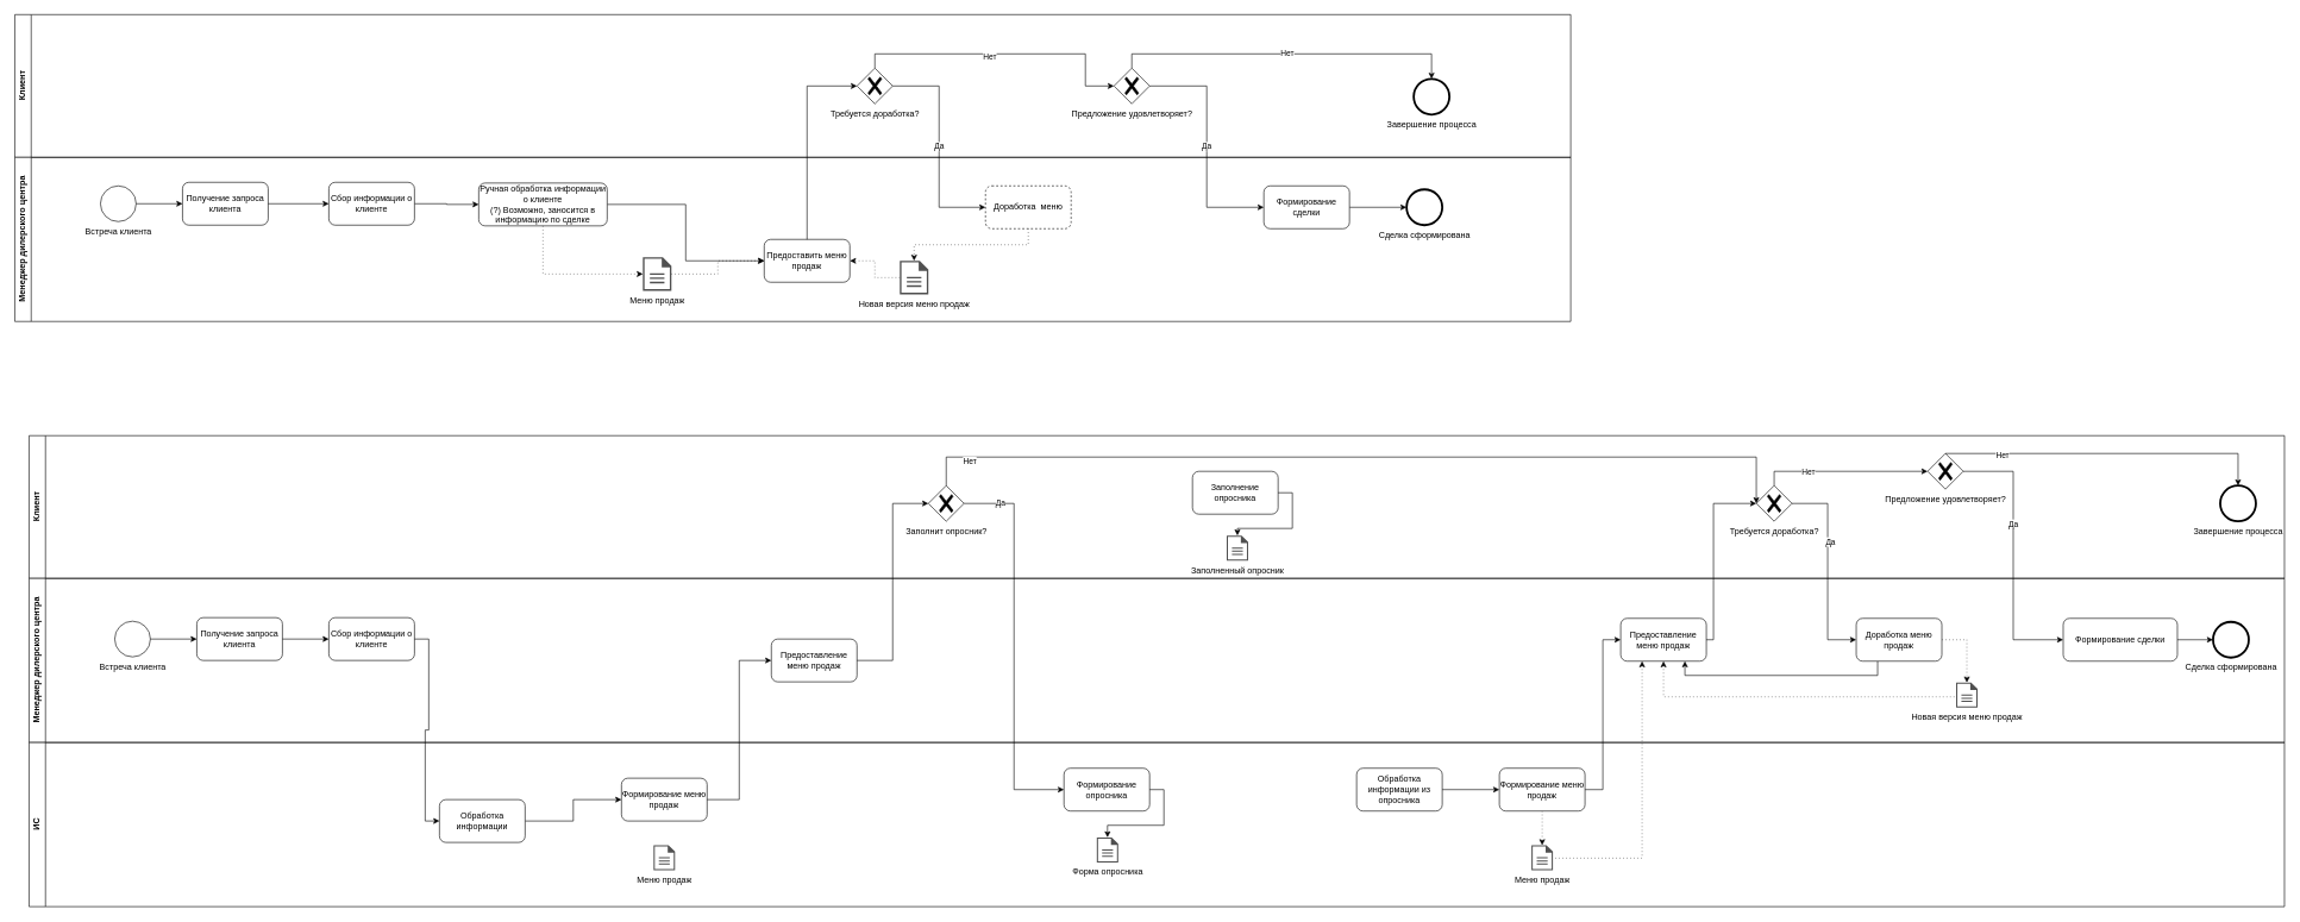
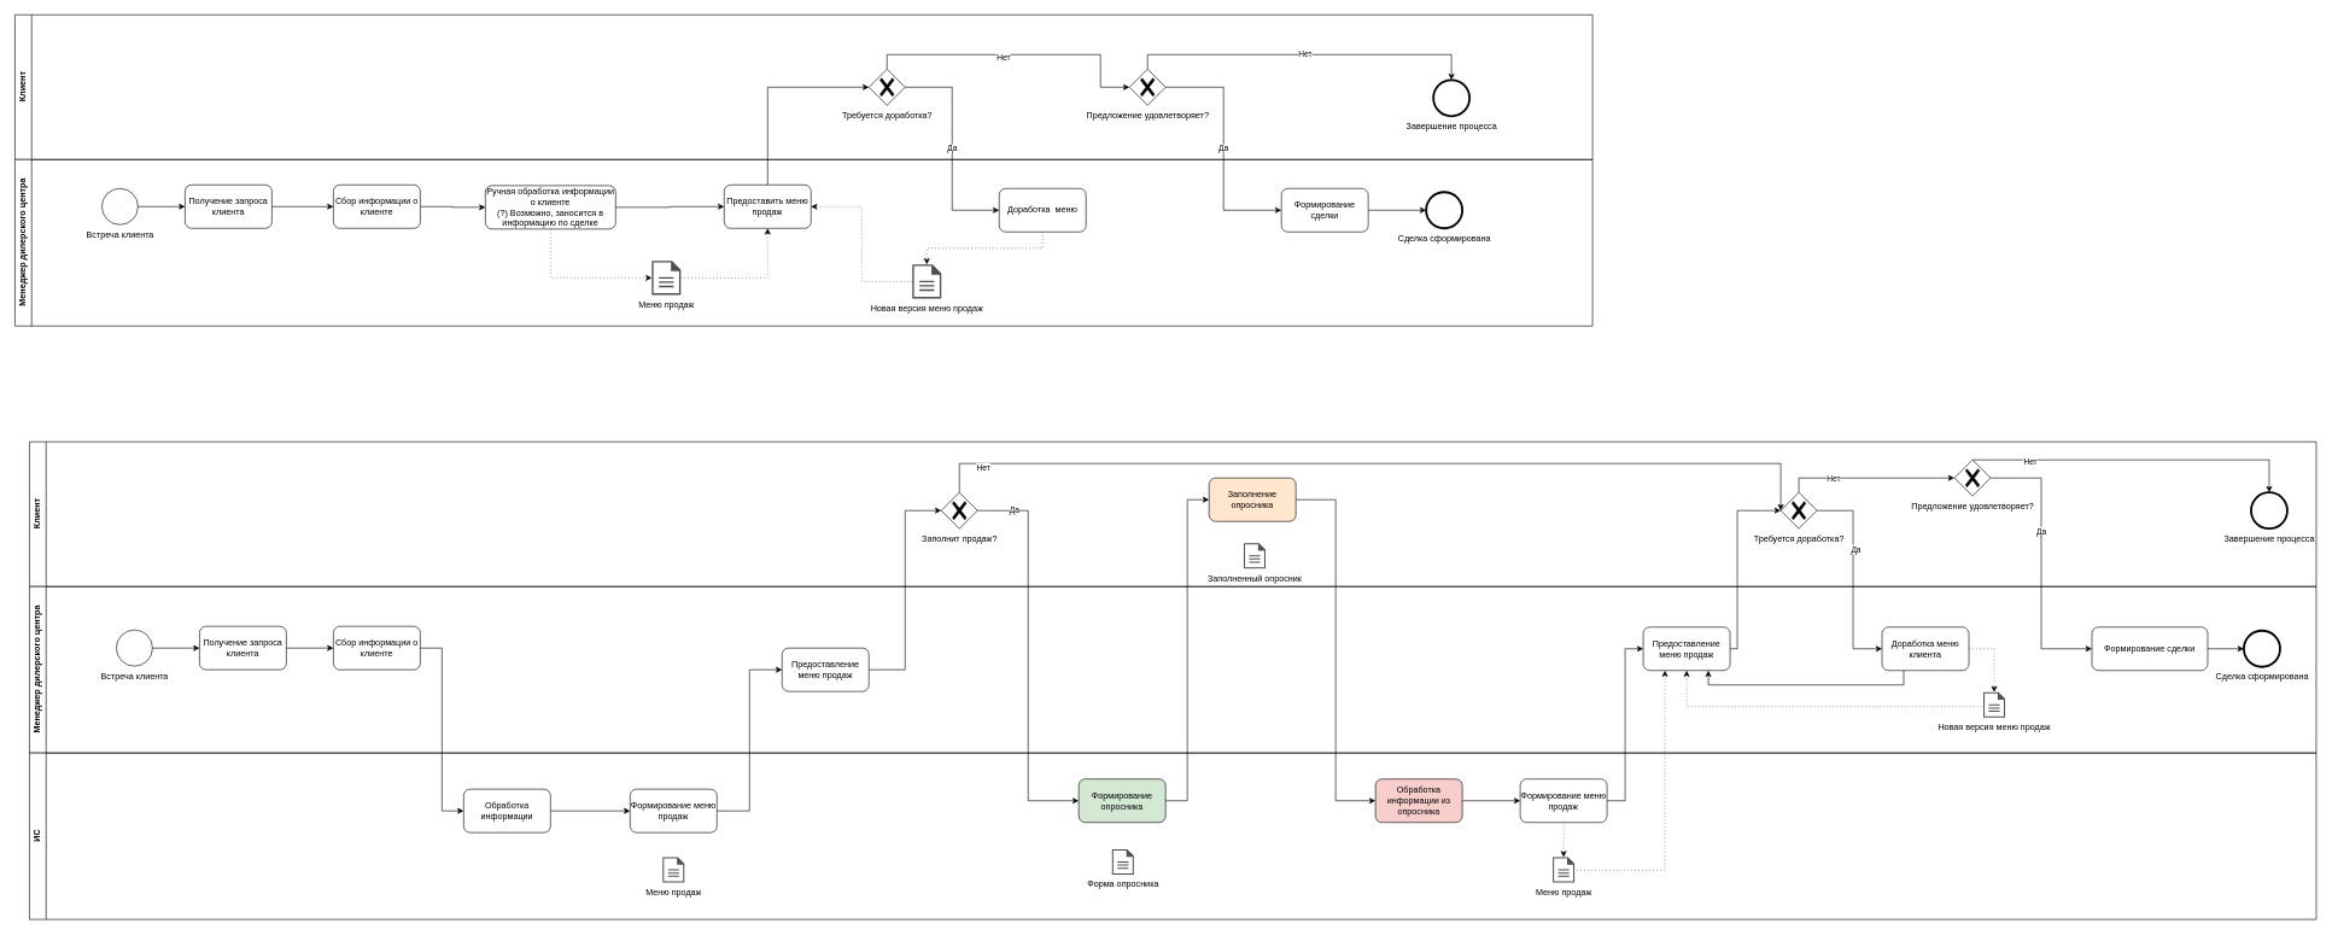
- <mxCell id="18" value="Доработка &amp;nbsp;меню" style="rounded=1;whiteSpace=wrap;html=1;dashed=1;" parent="9" vertex="1"><mxGeometry x="1360" y="40" width="120" height="60" as="geometry" /></mxCell>
+ <mxCell id="18" value="Доработка &amp;nbsp;меню" style="rounded=1;whiteSpace=wrap;html=1;" parent="9" vertex="1"><mxGeometry x="1360" y="40" width="120" height="60" as="geometry" /></mxCell>
- <mxCell id="13" value="Предоставить меню продаж" style="rounded=1;whiteSpace=wrap;html=1;" parent="9" vertex="1"><mxGeometry x="1050" y="115" width="120" height="60" as="geometry" /></mxCell>
+ <mxCell id="13" value="Предоставить меню продаж" style="rounded=1;whiteSpace=wrap;html=1;" parent="9" vertex="1"><mxGeometry x="980" y="35" width="120" height="60" as="geometry" /></mxCell>
- <mxCell id="33" value="Заполнение опросника" style="rounded=1;whiteSpace=wrap;html=1;" parent="32" vertex="1"><mxGeometry x="1630" y="50" width="120" height="60" as="geometry" /></mxCell>
+ <mxCell id="33" value="Заполнение опросника" style="rounded=1;whiteSpace=wrap;html=1;fillColor=#ffe6cc;" parent="32" vertex="1"><mxGeometry x="1630" y="50" width="120" height="60" as="geometry" /></mxCell>
- <mxCell id="86" style="edgeStyle=orthogonalEdgeStyle;rounded=0;orthogonalLoop=1;jettySize=auto;html=1;exitX=1;exitY=0.5;exitDx=0;exitDy=0;" parent="1" source="33" target="34" edge="1"><mxGeometry relative="1" as="geometry" /></mxCell>
+ <mxCell id="86" style="edgeStyle=orthogonalEdgeStyle;rounded=0;orthogonalLoop=1;jettySize=auto;html=1;exitX=1;exitY=0.5;exitDx=0;exitDy=0;entryX=0;entryY=0.5;entryDx=0;entryDy=0;" parent="1" source="33" target="64" edge="1"><mxGeometry relative="1" as="geometry" /></mxCell>
- <mxCell id="41" value="Заполнит опросник?" style="points=[[0.25,0.25,0],[0.5,0,0],[0.75,0.25,0],[1,0.5,0],[0.75,0.75,0],[0.5,1,0],[0.25,0.75,0],[0,0.5,0]];shape=mxgraph.bpmn.gateway2;html=1;verticalLabelPosition=bottom;labelBackgroundColor=#ffffff;verticalAlign=top;align=center;perimeter=rhombusPerimeter;outlineConnect=0;outline=none;symbol=none;gwType=exclusive;" parent="32" vertex="1"><mxGeometry x="1260" y="70" width="50" height="50" as="geometry" /></mxCell>
+ <mxCell id="41" value="Заполнит продаж?" style="points=[[0.25,0.25,0],[0.5,0,0],[0.75,0.25,0],[1,0.5,0],[0.75,0.75,0],[0.5,1,0],[0.25,0.75,0],[0,0.5,0]];shape=mxgraph.bpmn.gateway2;html=1;verticalLabelPosition=bottom;labelBackgroundColor=#ffffff;verticalAlign=top;align=center;perimeter=rhombusPerimeter;outlineConnect=0;outline=none;symbol=none;gwType=exclusive;" parent="32" vertex="1"><mxGeometry x="1260" y="70" width="50" height="50" as="geometry" /></mxCell>
- <mxCell id="55" value="Доработка меню продаж" style="rounded=1;whiteSpace=wrap;html=1;" parent="45" vertex="1"><mxGeometry x="2560" y="56" width="120" height="60" as="geometry" /></mxCell>
+ <mxCell id="55" value="Доработка меню клиента" style="rounded=1;whiteSpace=wrap;html=1;" parent="45" vertex="1"><mxGeometry x="2560" y="56" width="120" height="60" as="geometry" /></mxCell>
- <mxCell id="62" value="Формирование опросника" style="rounded=1;whiteSpace=wrap;html=1;" parent="59" vertex="1"><mxGeometry x="1450" y="36" width="120" height="60" as="geometry" /></mxCell>
+ <mxCell id="62" value="Формирование опросника" style="rounded=1;whiteSpace=wrap;html=1;fillColor=#d5e8d4;" parent="59" vertex="1"><mxGeometry x="1450" y="36" width="120" height="60" as="geometry" /></mxCell>
- <mxCell id="64" value="Обработка информации из опросника" style="rounded=1;whiteSpace=wrap;html=1;" parent="59" vertex="1"><mxGeometry x="1860" y="36" width="120" height="60" as="geometry" /></mxCell>
+ <mxCell id="64" value="Обработка информации из опросника" style="rounded=1;whiteSpace=wrap;html=1;fillColor=#f8cecc;" parent="59" vertex="1"><mxGeometry x="1860" y="36" width="120" height="60" as="geometry" /></mxCell>
- <mxCell id="61" value="Обработка информации" style="rounded=1;whiteSpace=wrap;html=1;" parent="59" vertex="1"><mxGeometry x="575" y="80" width="120" height="60" as="geometry" /></mxCell>
+ <mxCell id="61" value="Обработка информации" style="rounded=1;whiteSpace=wrap;html=1;" parent="59" vertex="1"><mxGeometry x="600" y="50" width="120" height="60" as="geometry" /></mxCell>
- <mxCell id="85" style="edgeStyle=orthogonalEdgeStyle;rounded=0;orthogonalLoop=1;jettySize=auto;html=1;exitX=1;exitY=0.5;exitDx=0;exitDy=0;" parent="1" source="62" target="63" edge="1"><mxGeometry relative="1" as="geometry" /></mxCell>
+ <mxCell id="85" style="edgeStyle=orthogonalEdgeStyle;rounded=0;orthogonalLoop=1;jettySize=auto;html=1;exitX=1;exitY=0.5;exitDx=0;exitDy=0;entryX=0;entryY=0.5;entryDx=0;entryDy=0;" parent="1" source="62" target="33" edge="1"><mxGeometry relative="1" as="geometry" /></mxCell>
